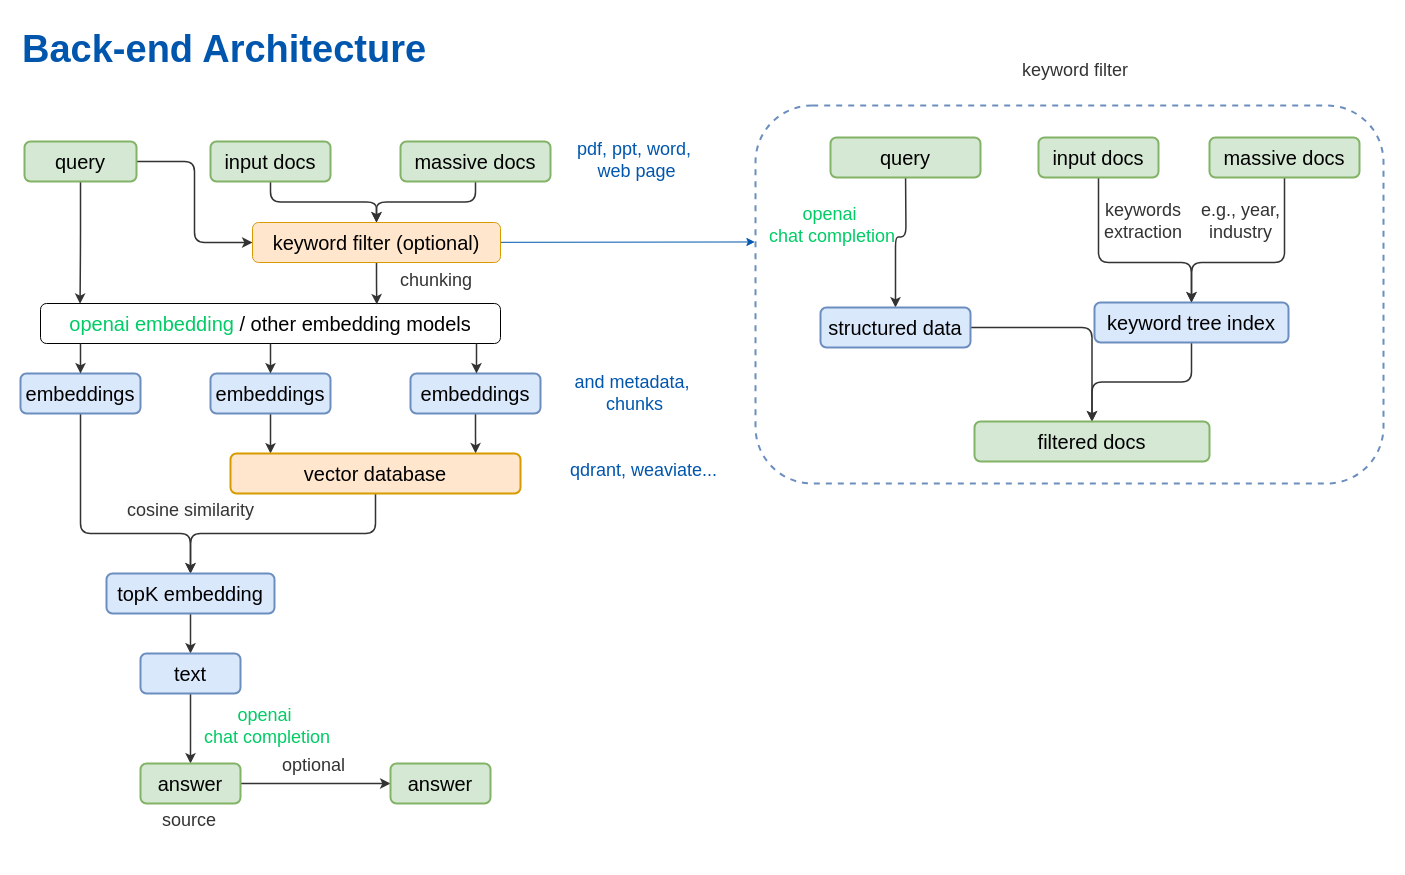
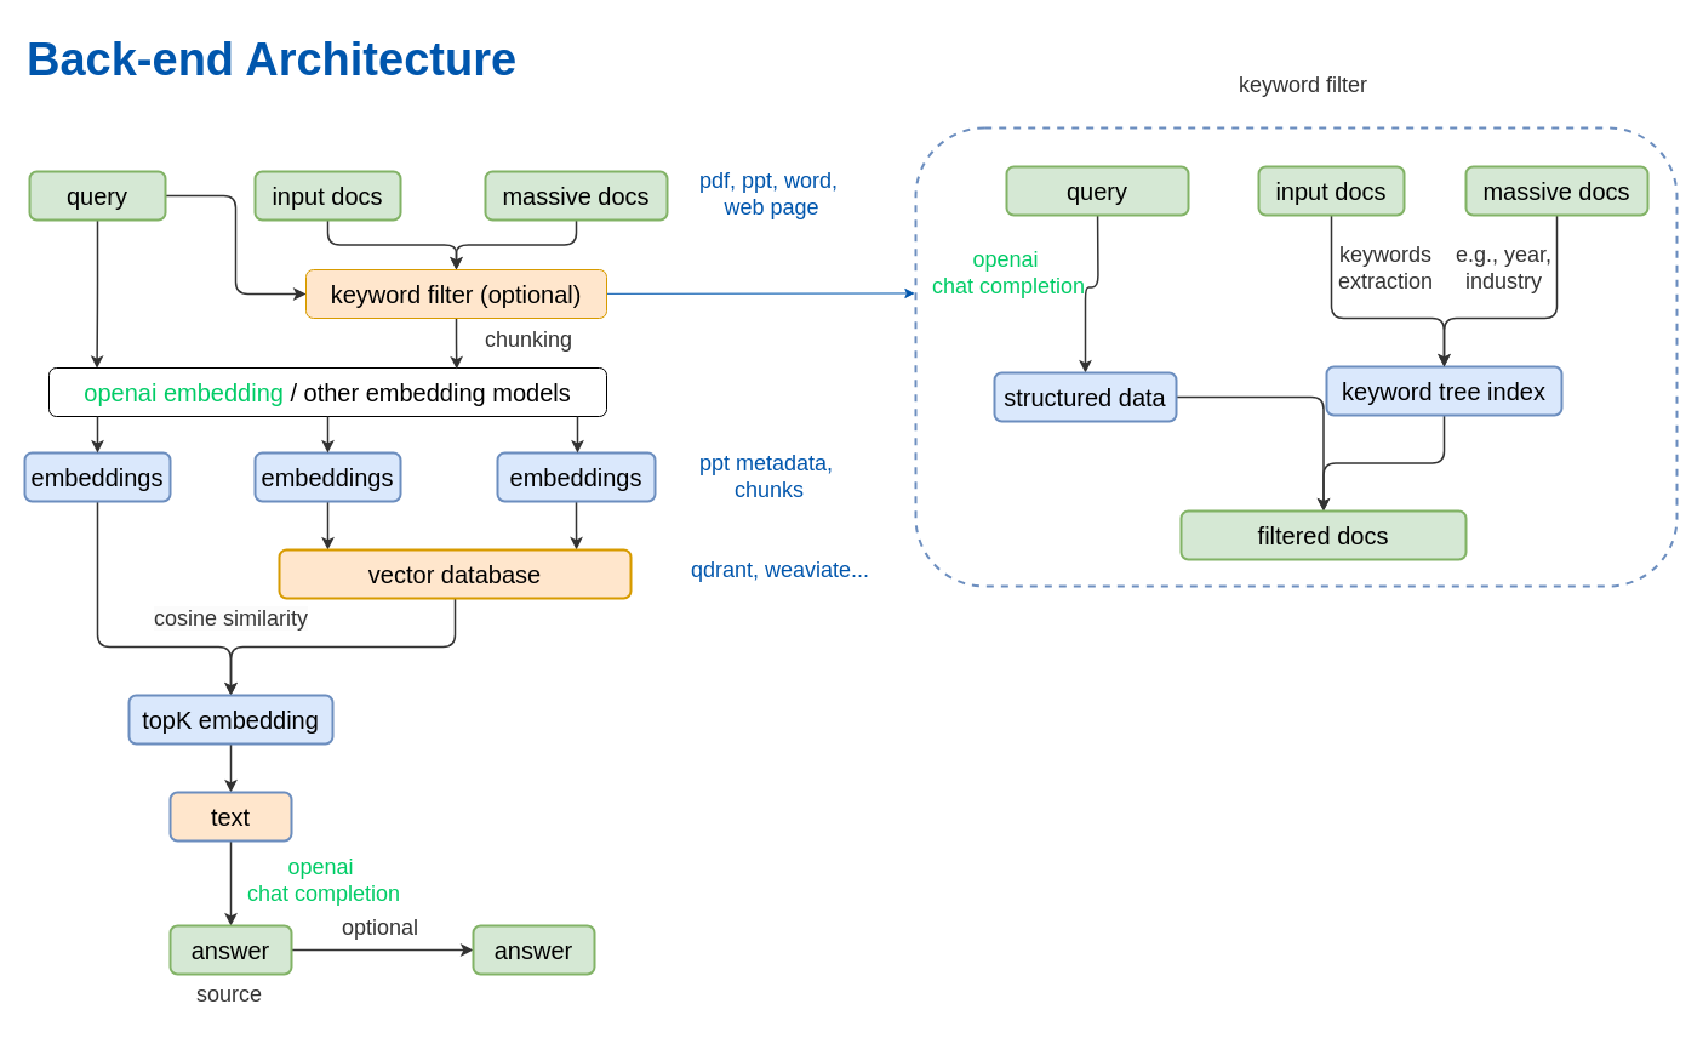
- <mxCell id="34" value="&lt;div style=&quot;text-align: center; font-size: 18px;&quot;&gt;&lt;span style=&quot;background-color: initial;&quot;&gt;and metadata,&amp;nbsp; chunks&lt;/span&gt;&lt;/div&gt;" style="text;whiteSpace=wrap;html=1;fontSize=18;fontColor=#0056AD;" parent="1" vertex="1"><mxGeometry x="570" y="365" width="127" height="40" as="geometry" /></mxCell>
+ <mxCell id="34" value="&lt;div style=&quot;text-align: center; font-size: 18px;&quot;&gt;&lt;span style=&quot;background-color: initial;&quot;&gt;ppt metadata,&amp;nbsp; chunks&lt;/span&gt;&lt;/div&gt;" style="text;whiteSpace=wrap;html=1;fontSize=18;fontColor=#0056AD;" parent="1" vertex="1"><mxGeometry x="570" y="365" width="127" height="40" as="geometry" /></mxCell>
- <mxCell id="25" value="&lt;span style=&quot;font-size: 20px;&quot;&gt;text&lt;/span&gt;" style="rounded=1;whiteSpace=wrap;html=1;sketch=0;fillColor=#dae8fc;strokeColor=#6c8ebf;strokeWidth=2;" parent="1" vertex="1"><mxGeometry x="140" y="653" width="100" height="40" as="geometry" /></mxCell>
+ <mxCell id="25" value="&lt;span style=&quot;font-size: 20px;&quot;&gt;text&lt;/span&gt;" style="rounded=1;whiteSpace=wrap;html=1;sketch=0;fillColor=#ffe6cc;strokeColor=#6c8ebf;strokeWidth=2;" parent="1" vertex="1"><mxGeometry x="140" y="653" width="100" height="40" as="geometry" /></mxCell>
